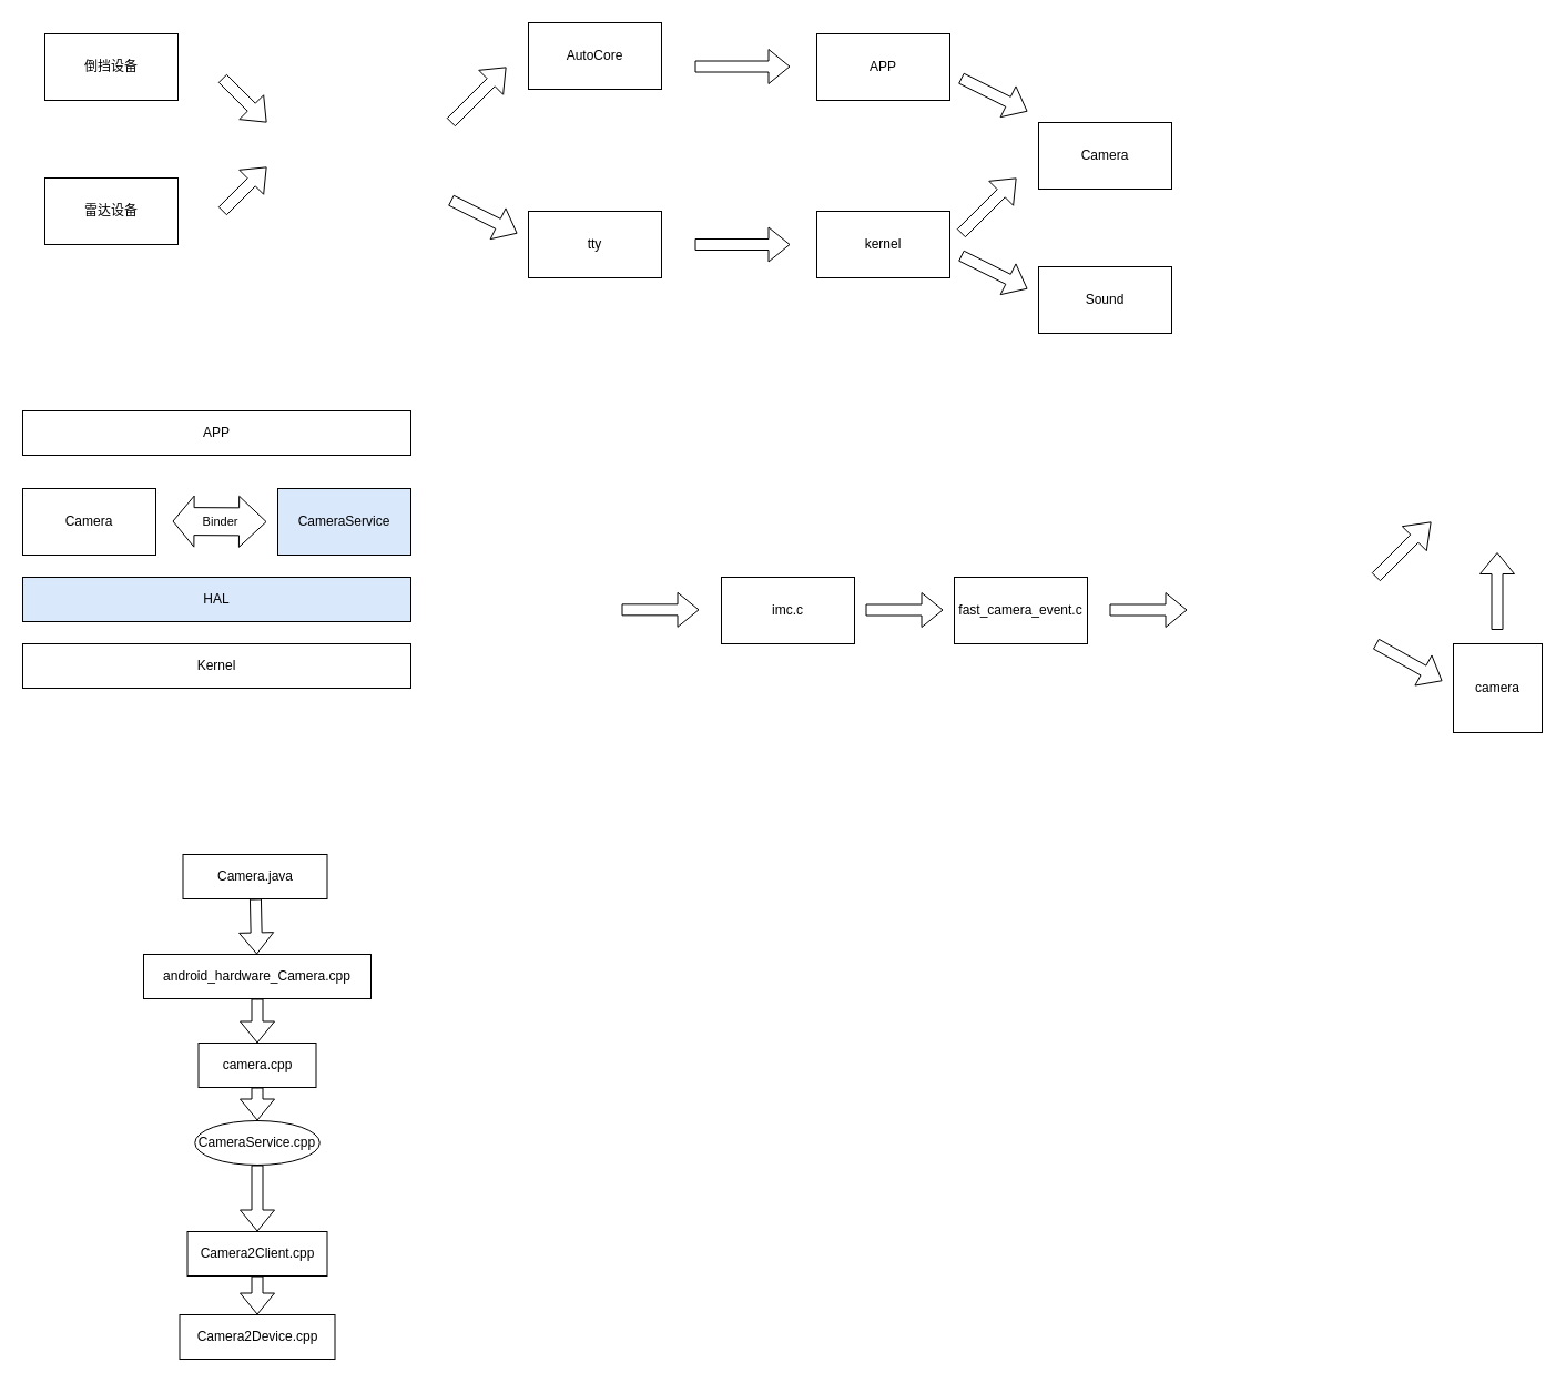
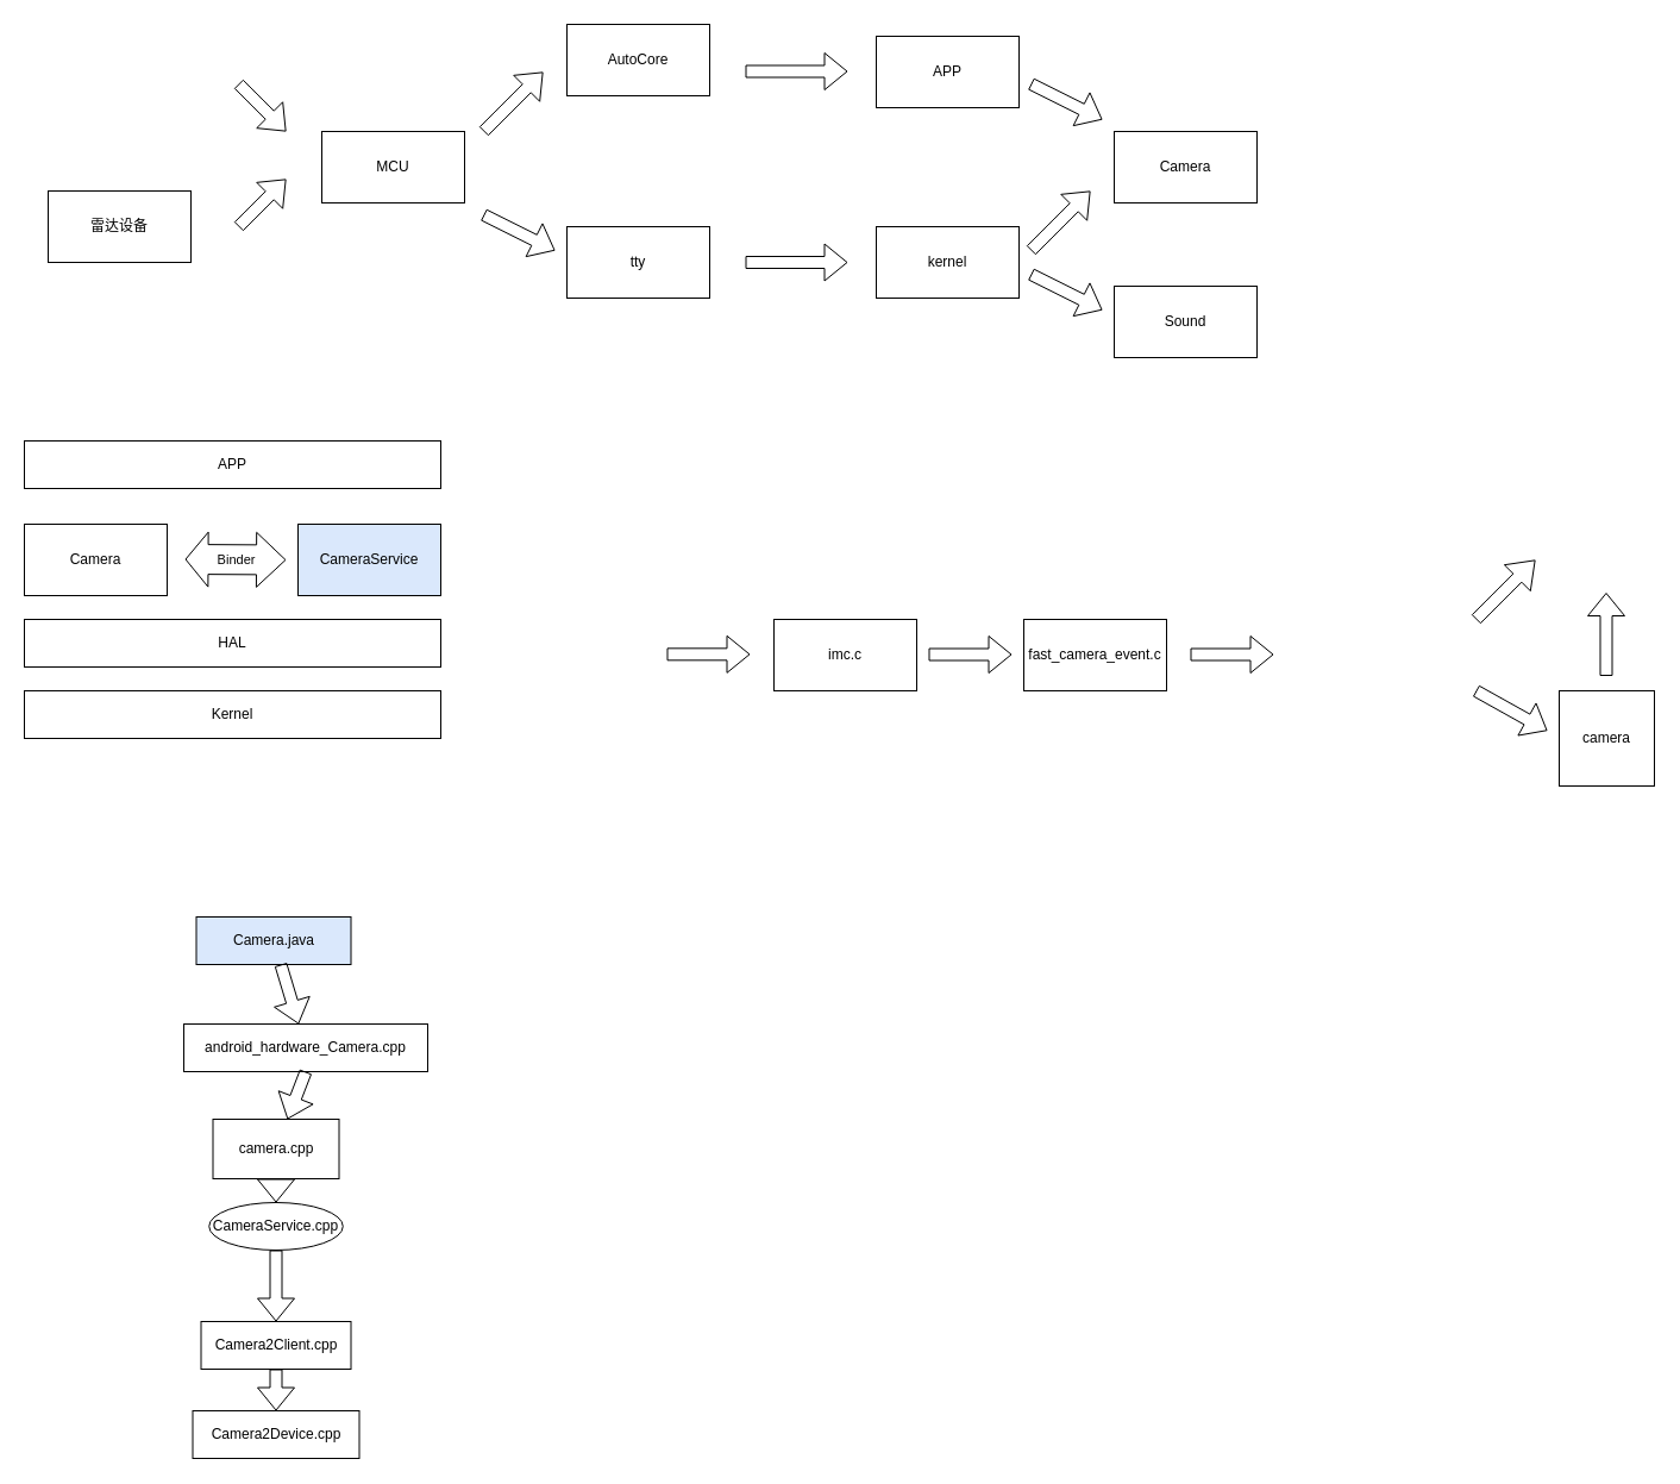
- <mxCell id="31" value="倒挡设备" style="rounded=0;whiteSpace=wrap;html=1;" parent="1" vertex="1"><mxGeometry x="40" y="30" width="120" height="60" as="geometry" /></mxCell>
+ <mxCell id="2" value="MCU" style="rounded=0;whiteSpace=wrap;html=1;" parent="1" vertex="1"><mxGeometry x="270" y="110" width="120" height="60" as="geometry" /></mxCell>
- <mxCell id="19" value="HAL" style="rounded=0;whiteSpace=wrap;html=1;fillColor=#dae8fc;" parent="1" vertex="1"><mxGeometry x="20" y="520" width="350" height="40" as="geometry" /></mxCell>
+ <mxCell id="19" value="HAL" style="rounded=0;whiteSpace=wrap;html=1;" parent="1" vertex="1"><mxGeometry x="20" y="520" width="350" height="40" as="geometry" /></mxCell>
- <mxCell id="35" value="Camera.java" style="rounded=0;whiteSpace=wrap;html=1;" vertex="1" parent="1"><mxGeometry x="164.5" y="770" width="130" height="40" as="geometry" /></mxCell>
+ <mxCell id="35" value="Camera.java" style="rounded=0;whiteSpace=wrap;html=1;fillColor=#dae8fc;" vertex="1" parent="1"><mxGeometry x="164.5" y="770" width="130" height="40" as="geometry" /></mxCell>
- <mxCell id="36" value="android_hardware_Camera.cpp" style="rounded=0;whiteSpace=wrap;html=1;" vertex="1" parent="1"><mxGeometry x="129" y="860" width="205" height="40" as="geometry" /></mxCell>
+ <mxCell id="36" value="android_hardware_Camera.cpp" style="rounded=0;whiteSpace=wrap;html=1;" vertex="1" parent="1"><mxGeometry x="154" y="860" width="205" height="40" as="geometry" /></mxCell>
- <mxCell id="40" value="camera.cpp" style="rounded=0;whiteSpace=wrap;html=1;" vertex="1" parent="1"><mxGeometry x="178.5" y="940" width="106" height="40" as="geometry" /></mxCell>
+ <mxCell id="40" value="camera.cpp" style="rounded=0;whiteSpace=wrap;html=1;" vertex="1" parent="1"><mxGeometry x="178.5" y="940" width="106" height="50" as="geometry" /></mxCell>
